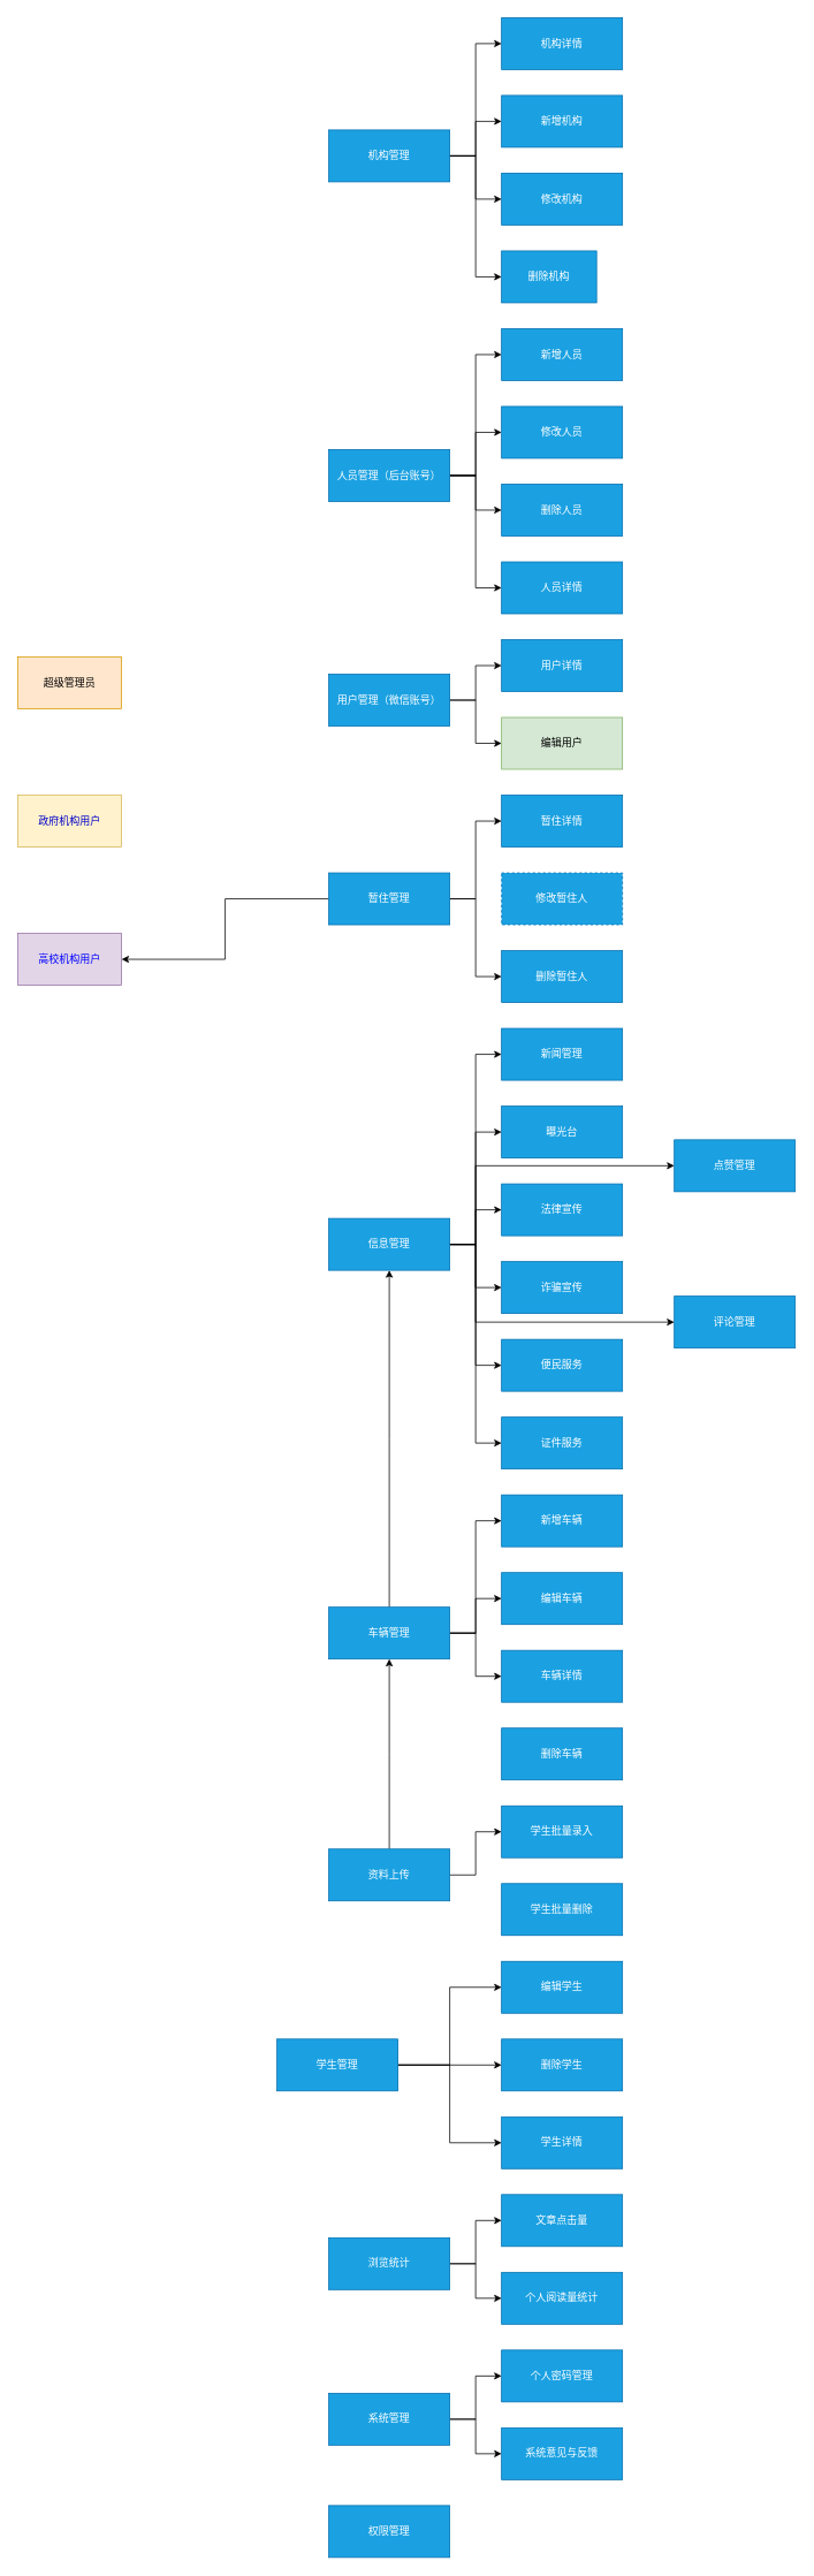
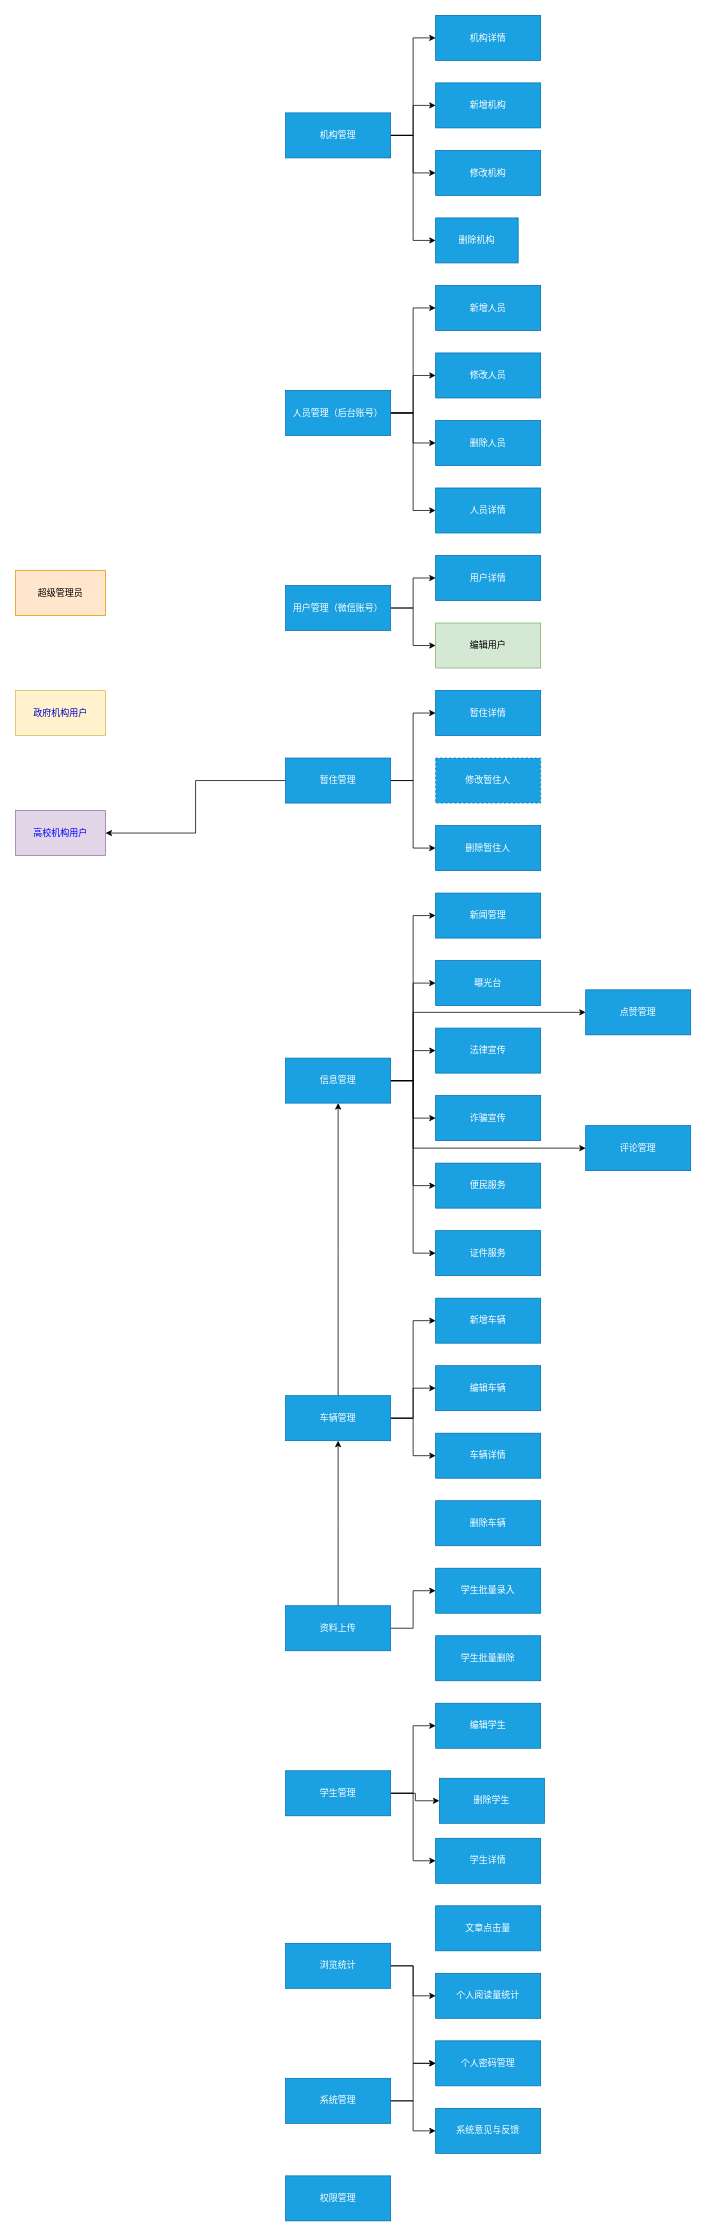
- <mxCell id="31" value="学生管理" style="rounded=0;whiteSpace=wrap;html=1;fillColor=#1ba1e2;strokeColor=#006EAF;fontColor=#ffffff;" parent="1" vertex="1"><mxGeometry x="320" y="2360" width="140" height="60" as="geometry" /></mxCell>
+ <mxCell id="31" value="学生管理" style="rounded=0;whiteSpace=wrap;html=1;fillColor=#1ba1e2;strokeColor=#006EAF;fontColor=#ffffff;" parent="1" vertex="1"><mxGeometry x="380" y="2360" width="140" height="60" as="geometry" /></mxCell>
- <mxCell id="82" value="删除学生" style="rounded=0;whiteSpace=wrap;html=1;fillColor=#1ba1e2;strokeColor=#006EAF;fontColor=#ffffff;" parent="1" vertex="1"><mxGeometry x="580" y="2360" width="140" height="60" as="geometry" /></mxCell>
+ <mxCell id="82" value="删除学生" style="rounded=0;whiteSpace=wrap;html=1;fillColor=#1ba1e2;strokeColor=#006EAF;fontColor=#ffffff;" parent="1" vertex="1"><mxGeometry x="585" y="2370" width="140" height="60" as="geometry" /></mxCell>
- <mxCell id="40" style="edgeStyle=elbowEdgeStyle;rounded=0;orthogonalLoop=1;jettySize=auto;html=1;entryX=0;entryY=0.5;entryDx=0;entryDy=0;" parent="1" source="42" target="44" edge="1"><mxGeometry relative="1" as="geometry" /></mxCell>
+ <mxCell id="40" style="edgeStyle=elbowEdgeStyle;rounded=0;orthogonalLoop=1;jettySize=auto;html=1;" parent="1" source="42" target="49" edge="1"><mxGeometry relative="1" as="geometry" /></mxCell>
